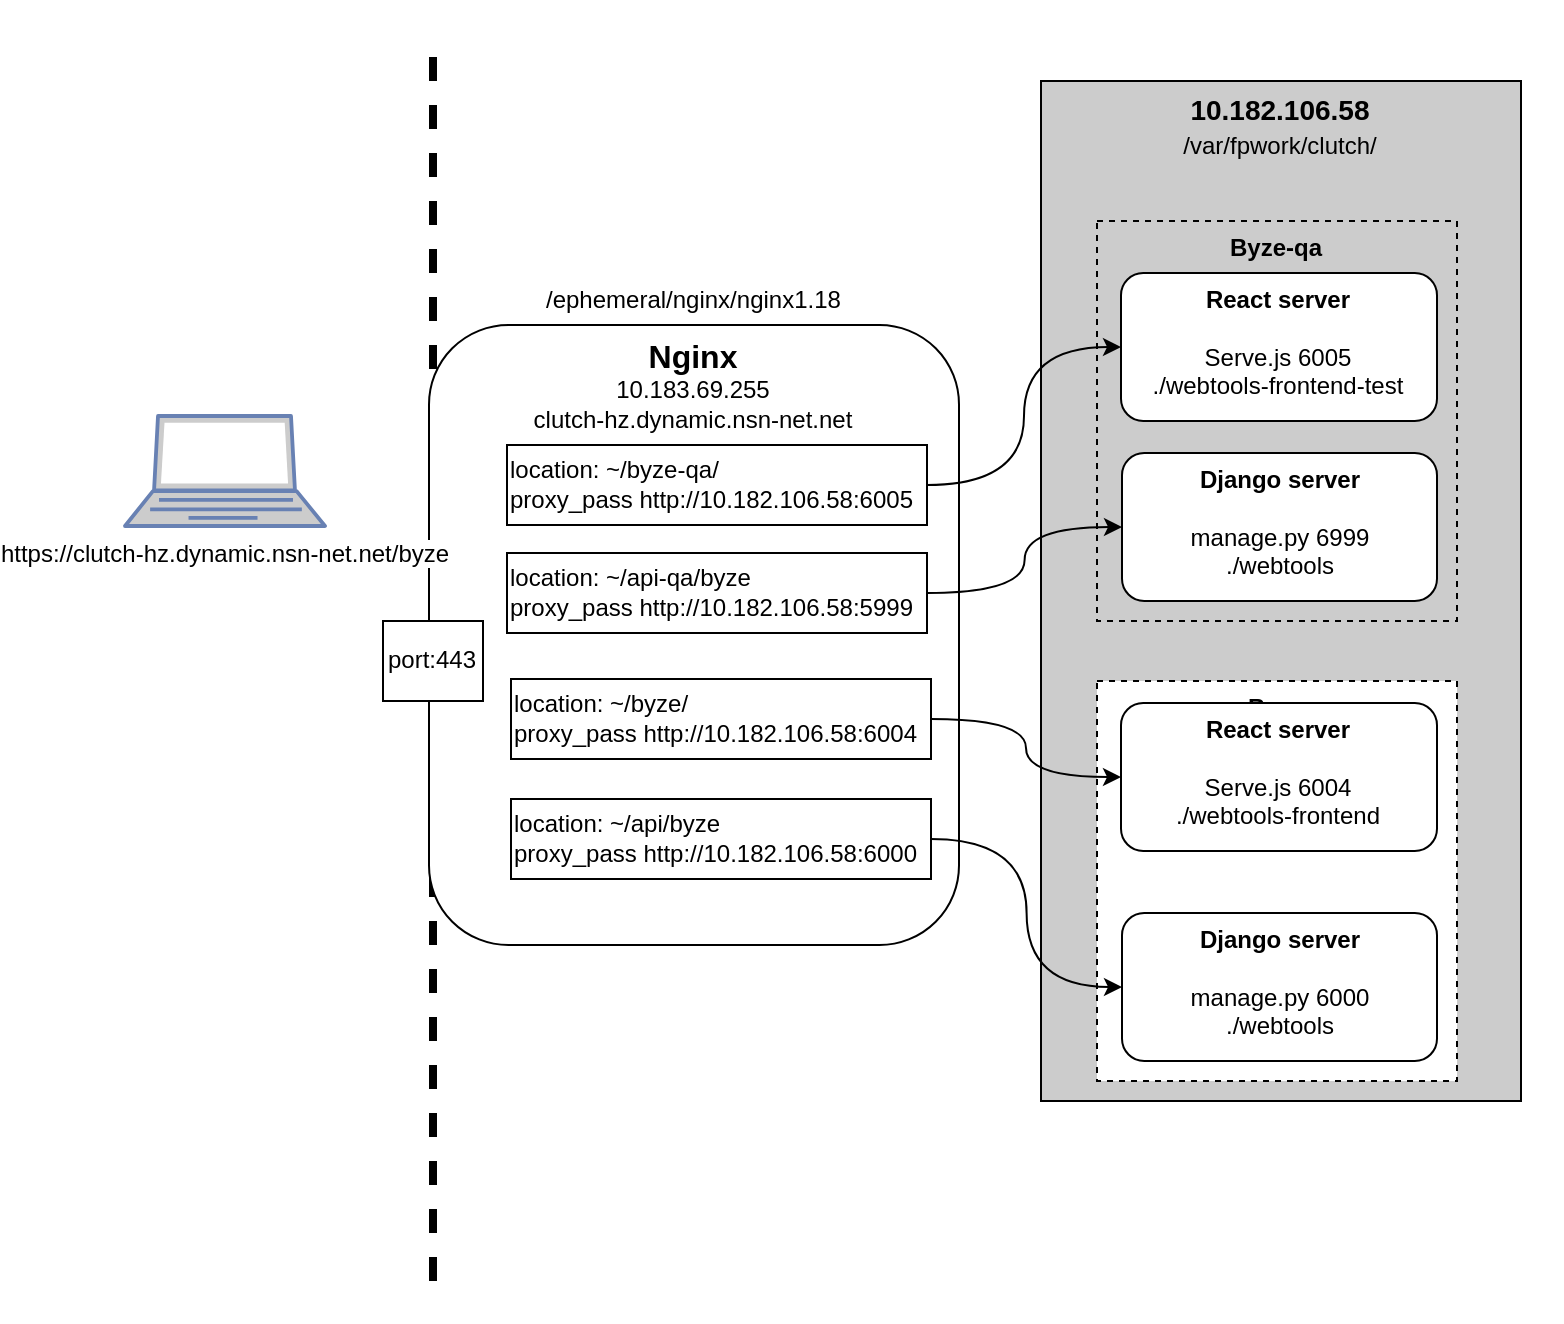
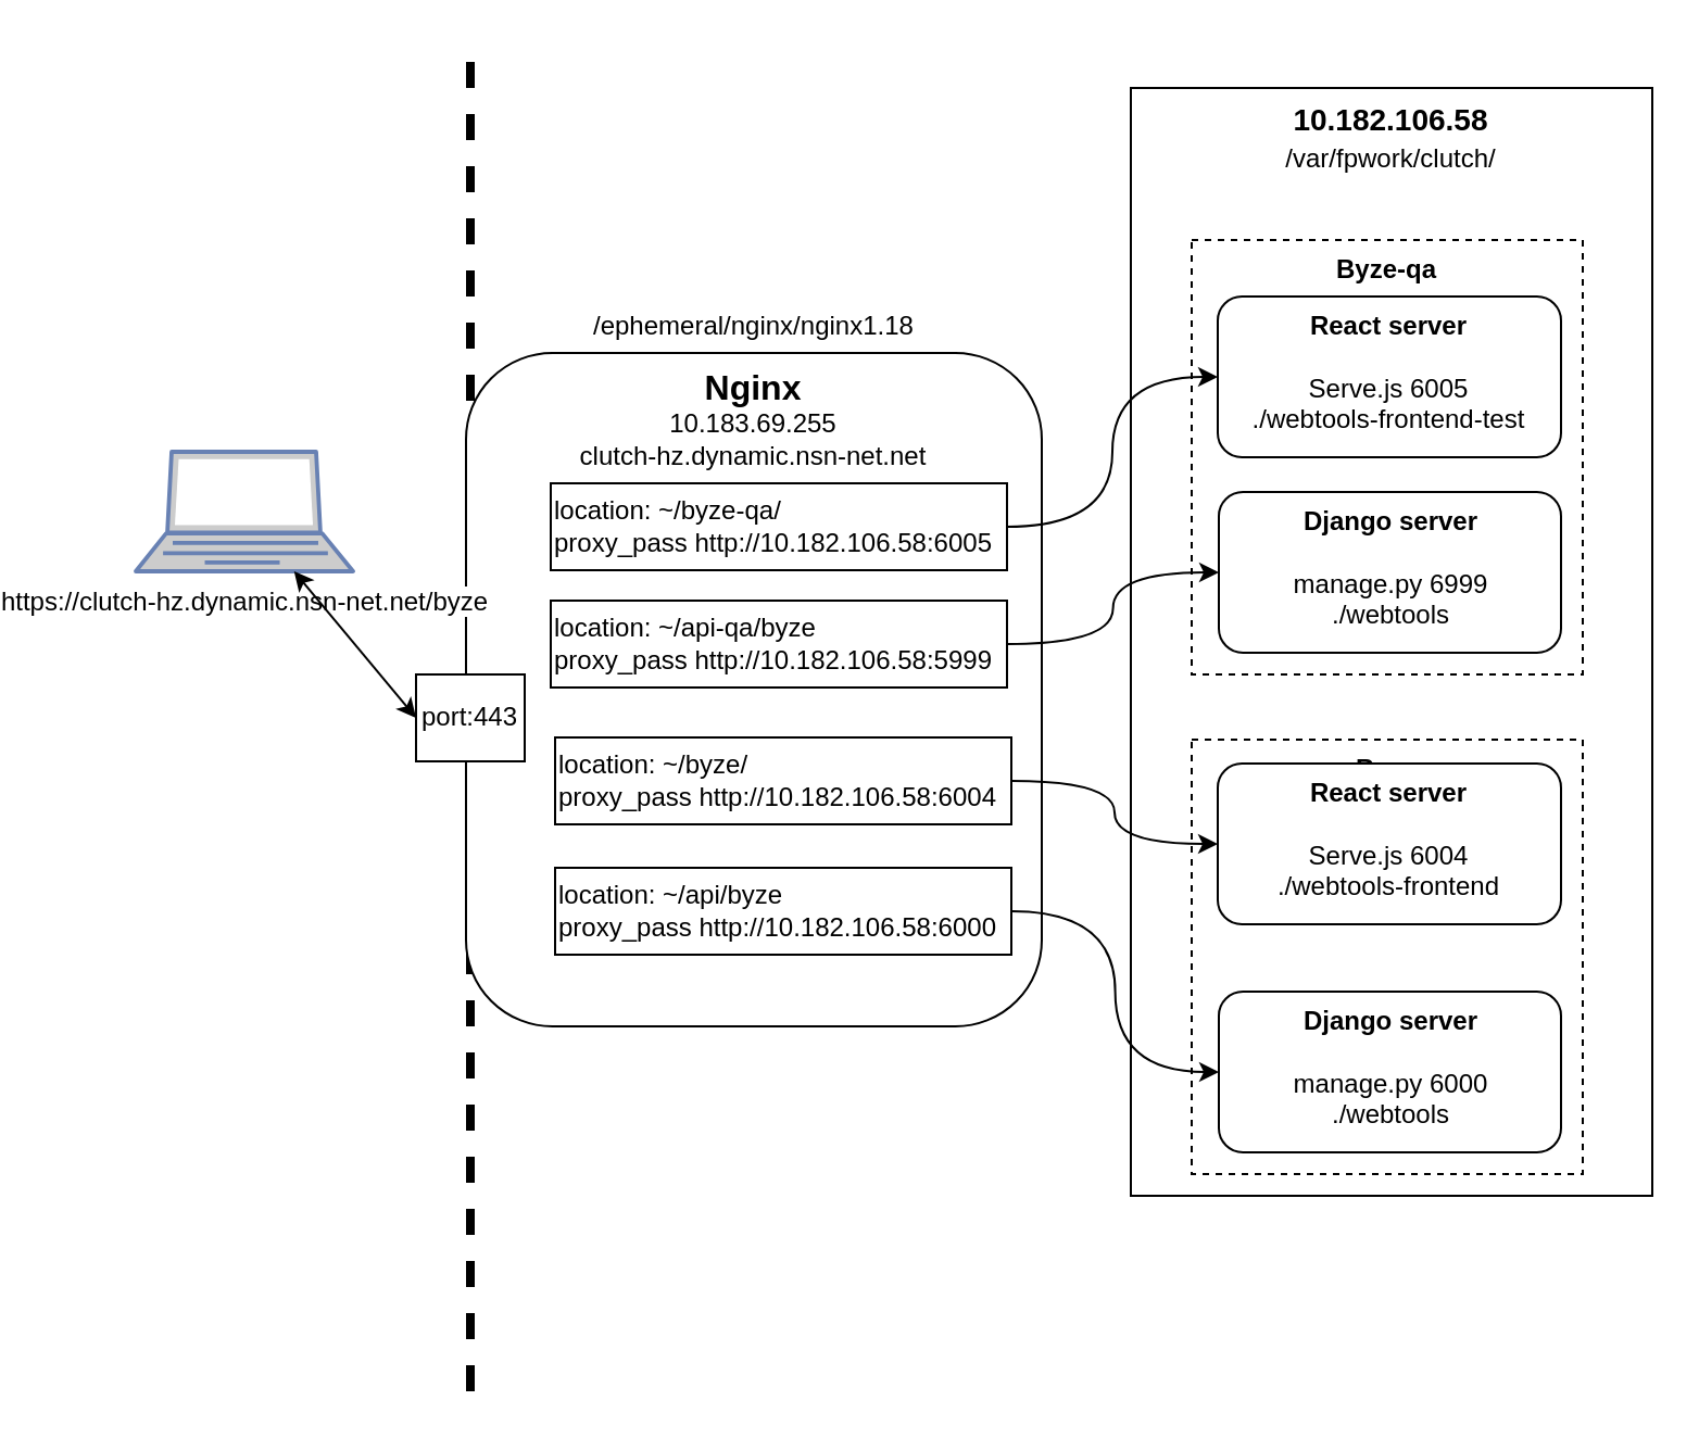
- <mxCell id="3" value="&lt;b&gt;&lt;font style=&quot;font-size: 14px;&quot;&gt;10.182.106.58&lt;/font&gt;&lt;/b&gt;&lt;div&gt;/var/fpwork/clutch/&lt;b&gt;&lt;font style=&quot;font-size: 14px;&quot;&gt;&lt;br&gt;&lt;/font&gt;&lt;/b&gt;&lt;/div&gt;" style="rounded=0;whiteSpace=wrap;html=1;verticalAlign=top;fillColor=#cccccc;" parent="1" vertex="1"><mxGeometry x="478" y="40" width="240" height="510" as="geometry" /></mxCell>
+ <mxCell id="3" value="&lt;b&gt;&lt;font style=&quot;font-size: 14px;&quot;&gt;10.182.106.58&lt;/font&gt;&lt;/b&gt;&lt;div&gt;/var/fpwork/clutch/&lt;b&gt;&lt;font style=&quot;font-size: 14px;&quot;&gt;&lt;br&gt;&lt;/font&gt;&lt;/b&gt;&lt;/div&gt;" style="rounded=0;whiteSpace=wrap;html=1;verticalAlign=top;" parent="1" vertex="1"><mxGeometry x="478" y="40" width="240" height="510" as="geometry" /></mxCell>
- <mxCell id="4" value="&lt;b&gt;Byze-qa&lt;/b&gt;" style="rounded=0;whiteSpace=wrap;html=1;verticalAlign=top;dashed=1;fillColor=#cccccc;" parent="1" vertex="1"><mxGeometry x="506" y="110" width="180" height="200" as="geometry" /></mxCell>
+ <mxCell id="4" value="&lt;b&gt;Byze-qa&lt;/b&gt;" style="rounded=0;whiteSpace=wrap;html=1;verticalAlign=top;dashed=1;" parent="1" vertex="1"><mxGeometry x="506" y="110" width="180" height="200" as="geometry" /></mxCell>
+ <mxCell id="22" value="" style="endArrow=classic;startArrow=classic;html=1;rounded=0;entryX=0;entryY=0.5;entryDx=0;entryDy=0;" edge="1" parent="1" source="21" target="19"><mxGeometry width="50" height="50" relative="1" as="geometry"><mxPoint x="282" y="385" as="sourcePoint" /><mxPoint x="332" y="335" as="targetPoint" /></mxGeometry></mxCell>
